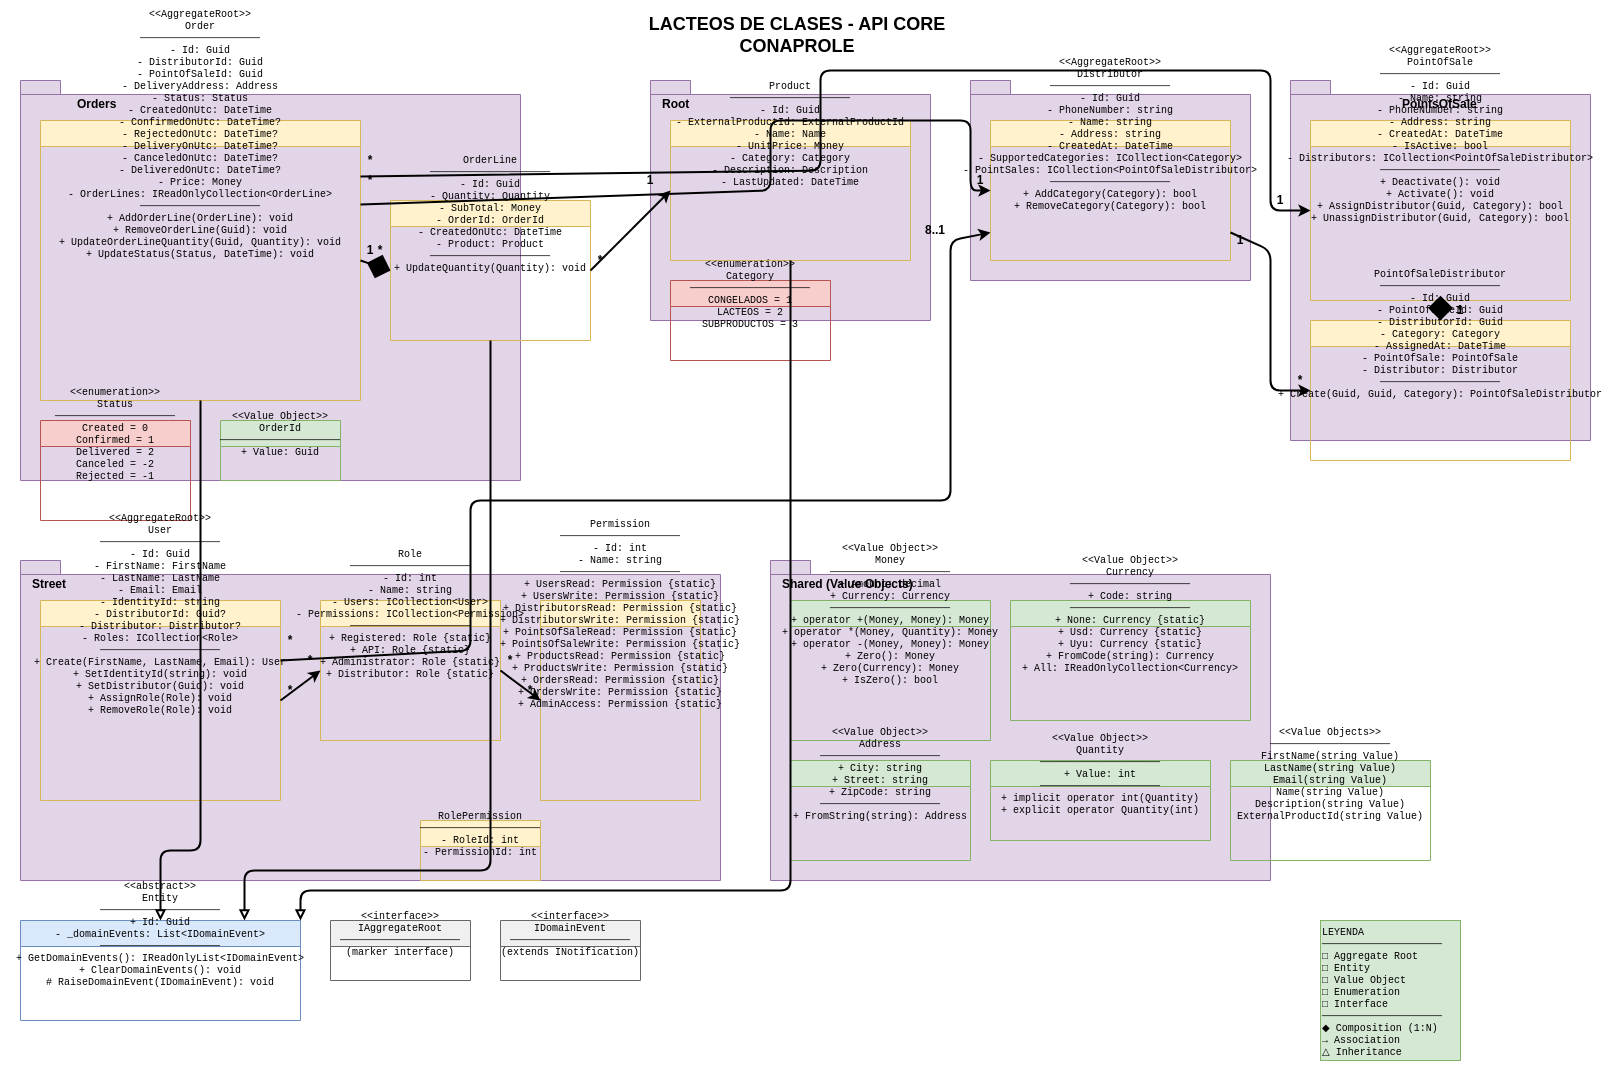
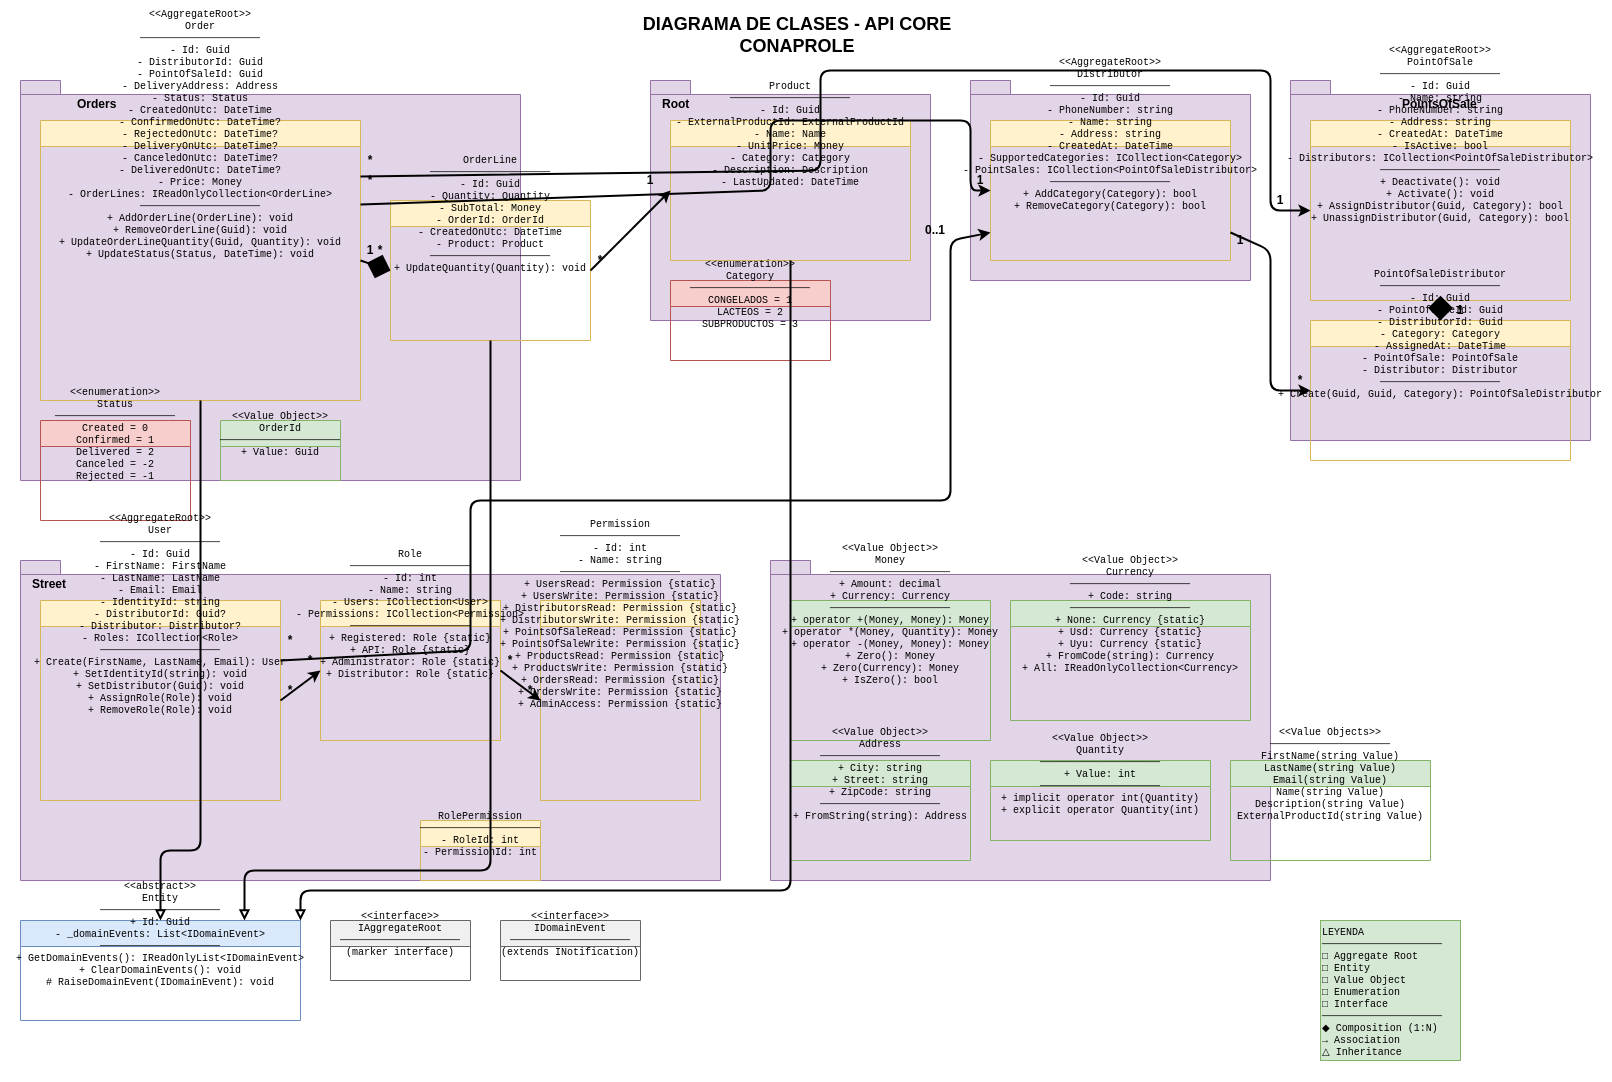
- <mxCell id="2" value="LACTEOS DE CLASES - API CORE CONAPROLE" style="text;html=1;strokeColor=none;fillColor=none;align=center;verticalAlign=middle;whiteSpace=wrap;rounded=0;fontSize=18;fontStyle=1;" vertex="1" parent="1"><mxGeometry x="597" y="20" width="400" height="30" as="geometry" /></mxCell>
+ <mxCell id="2" value="DIAGRAMA DE CLASES - API CORE CONAPROLE" style="text;html=1;strokeColor=none;fillColor=none;align=center;verticalAlign=middle;whiteSpace=wrap;rounded=0;fontSize=18;fontStyle=1;" vertex="1" parent="1"><mxGeometry x="597" y="20" width="400" height="30" as="geometry" /></mxCell>
- <mxCell id="61" value="8..1" style="text;html=1;strokeColor=none;fillColor=none;align=center;verticalAlign=middle;whiteSpace=wrap;rounded=0;fontSize=12;fontStyle=1;" vertex="1" parent="1"><mxGeometry x="920" y="220" width="30" height="20" as="geometry" /></mxCell>
+ <mxCell id="61" value="0..1" style="text;html=1;strokeColor=none;fillColor=none;align=center;verticalAlign=middle;whiteSpace=wrap;rounded=0;fontSize=12;fontStyle=1;" vertex="1" parent="1"><mxGeometry x="920" y="220" width="30" height="20" as="geometry" /></mxCell>
- <mxCell id="26" value="Shared (Value Objects)" style="text;html=1;strokeColor=none;fillColor=none;align=left;verticalAlign=top;whiteSpace=wrap;rounded=0;fontSize=12;fontStyle=1;" vertex="1" parent="1"><mxGeometry x="780" y="570" width="140" height="20" as="geometry" /></mxCell>
